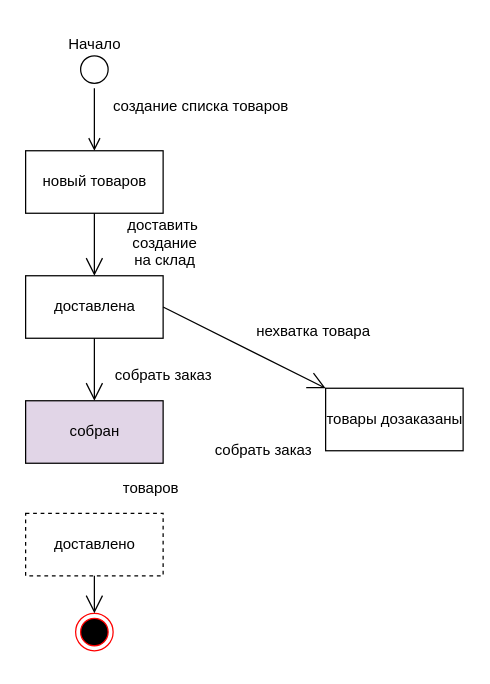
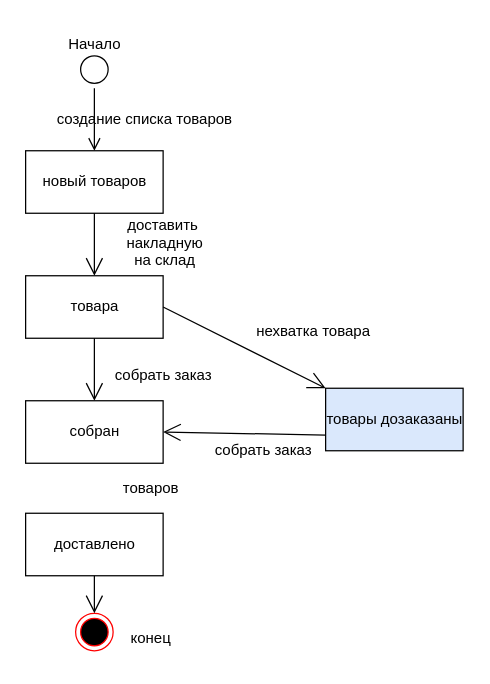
- <mxCell id="5" value="создание списка товаров" style="text;html=1;align=center;verticalAlign=middle;resizable=0;points=[];autosize=1;strokeColor=none;fillColor=none;" vertex="1" parent="1"><mxGeometry x="80" y="70" width="160" height="30" as="geometry" /></mxCell>
+ <mxCell id="5" value="создание списка товаров" style="text;html=1;align=center;verticalAlign=middle;resizable=0;points=[];autosize=1;strokeColor=none;fillColor=none;" vertex="1" parent="1"><mxGeometry x="35" y="80" width="160" height="30" as="geometry" /></mxCell>
- <mxCell id="6" value="доставить&#10; создание&#10; на склад" style="text;align=center;fontStyle=0;verticalAlign=middle;spacingLeft=3;spacingRight=3;strokeColor=none;rotatable=0;points=[[0,0.5],[1,0.5]];portConstraint=eastwest;" vertex="1" parent="1"><mxGeometry x="90" y="180" width="80" height="26" as="geometry" /></mxCell>
+ <mxCell id="6" value="доставить&#10; накладную&#10; на склад" style="text;align=center;fontStyle=0;verticalAlign=middle;spacingLeft=3;spacingRight=3;strokeColor=none;rotatable=0;points=[[0,0.5],[1,0.5]];portConstraint=eastwest;" vertex="1" parent="1"><mxGeometry x="90" y="180" width="80" height="26" as="geometry" /></mxCell>
- <mxCell id="9" value="доставлена" style="html=1;" vertex="1" parent="1"><mxGeometry x="20" y="220" width="110" height="50" as="geometry" /></mxCell>
+ <mxCell id="9" value="товара" style="html=1;" vertex="1" parent="1"><mxGeometry x="20" y="220" width="110" height="50" as="geometry" /></mxCell>
- <mxCell id="14" value="товары дозаказаны" style="html=1;" vertex="1" parent="1"><mxGeometry x="260" y="310" width="110" height="50" as="geometry" /></mxCell>
+ <mxCell id="14" value="товары дозаказаны" style="html=1;fillColor=#dae8fc;" vertex="1" parent="1"><mxGeometry x="260" y="310" width="110" height="50" as="geometry" /></mxCell>
- <mxCell id="15" value="собран" style="html=1;fillColor=#e1d5e7;" vertex="1" parent="1"><mxGeometry x="20" y="320" width="110" height="50" as="geometry" /></mxCell>
+ <mxCell id="15" value="собран" style="html=1;" vertex="1" parent="1"><mxGeometry x="20" y="320" width="110" height="50" as="geometry" /></mxCell>
+ <mxCell id="16" value="" style="endArrow=open;endFill=1;endSize=12;html=1;rounded=0;exitX=0;exitY=0.75;exitDx=0;exitDy=0;entryX=1;entryY=0.5;entryDx=0;entryDy=0;" edge="1" parent="1" source="14" target="15"><mxGeometry width="160" relative="1" as="geometry"><mxPoint x="270" y="280" as="sourcePoint" /><mxPoint x="430" y="280" as="targetPoint" /></mxGeometry></mxCell>
- <mxCell id="18" value="доставлено" style="html=1;dashed=1;" vertex="1" parent="1"><mxGeometry x="20" y="410" width="110" height="50" as="geometry" /></mxCell>
+ <mxCell id="18" value="доставлено" style="html=1;" vertex="1" parent="1"><mxGeometry x="20" y="410" width="110" height="50" as="geometry" /></mxCell>
+ <mxCell id="22" value="конец" style="text;html=1;align=center;verticalAlign=middle;resizable=0;points=[];autosize=1;strokeColor=none;fillColor=none;" vertex="1" parent="1"><mxGeometry x="90" y="495" width="60" height="30" as="geometry" /></mxCell>
